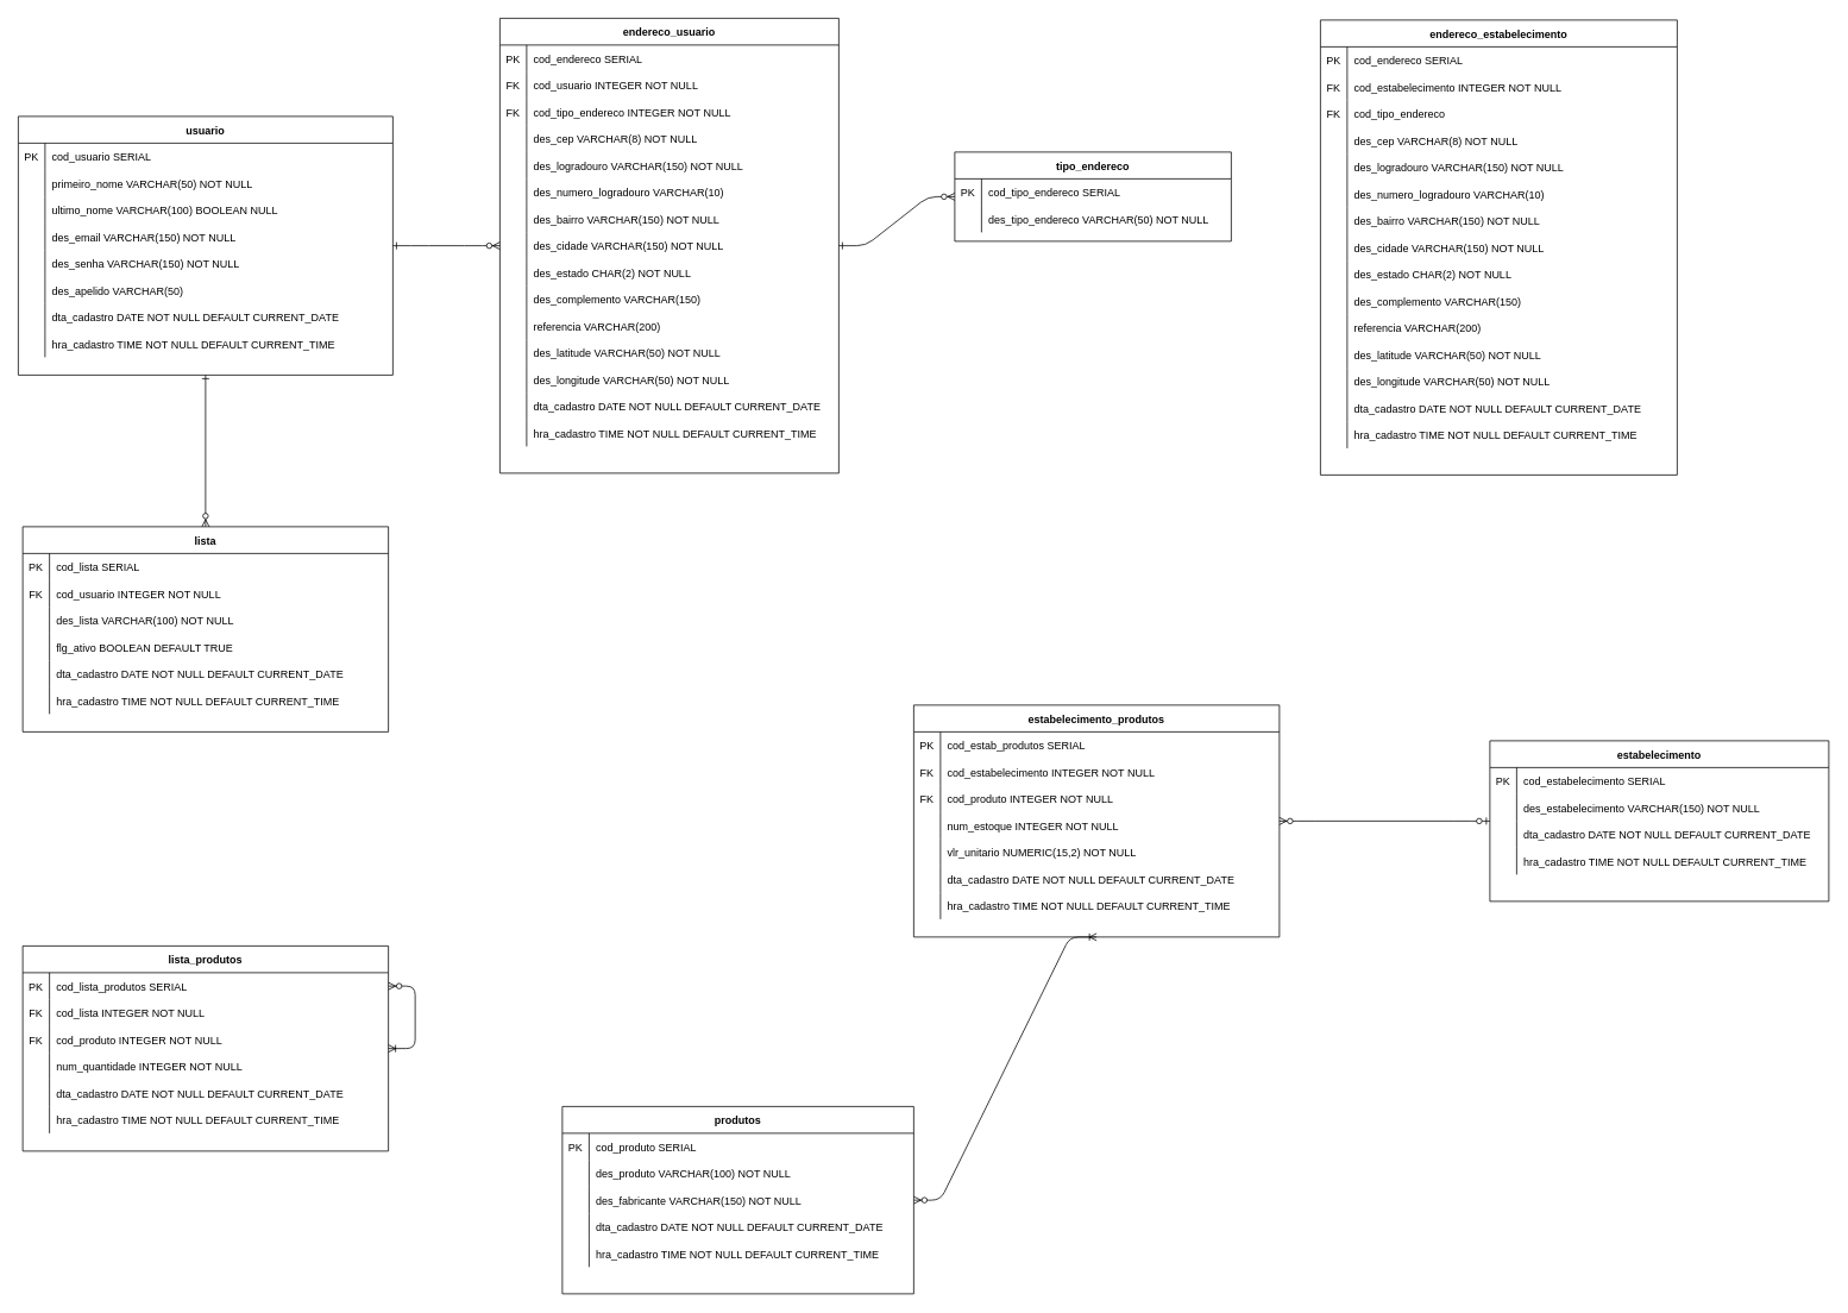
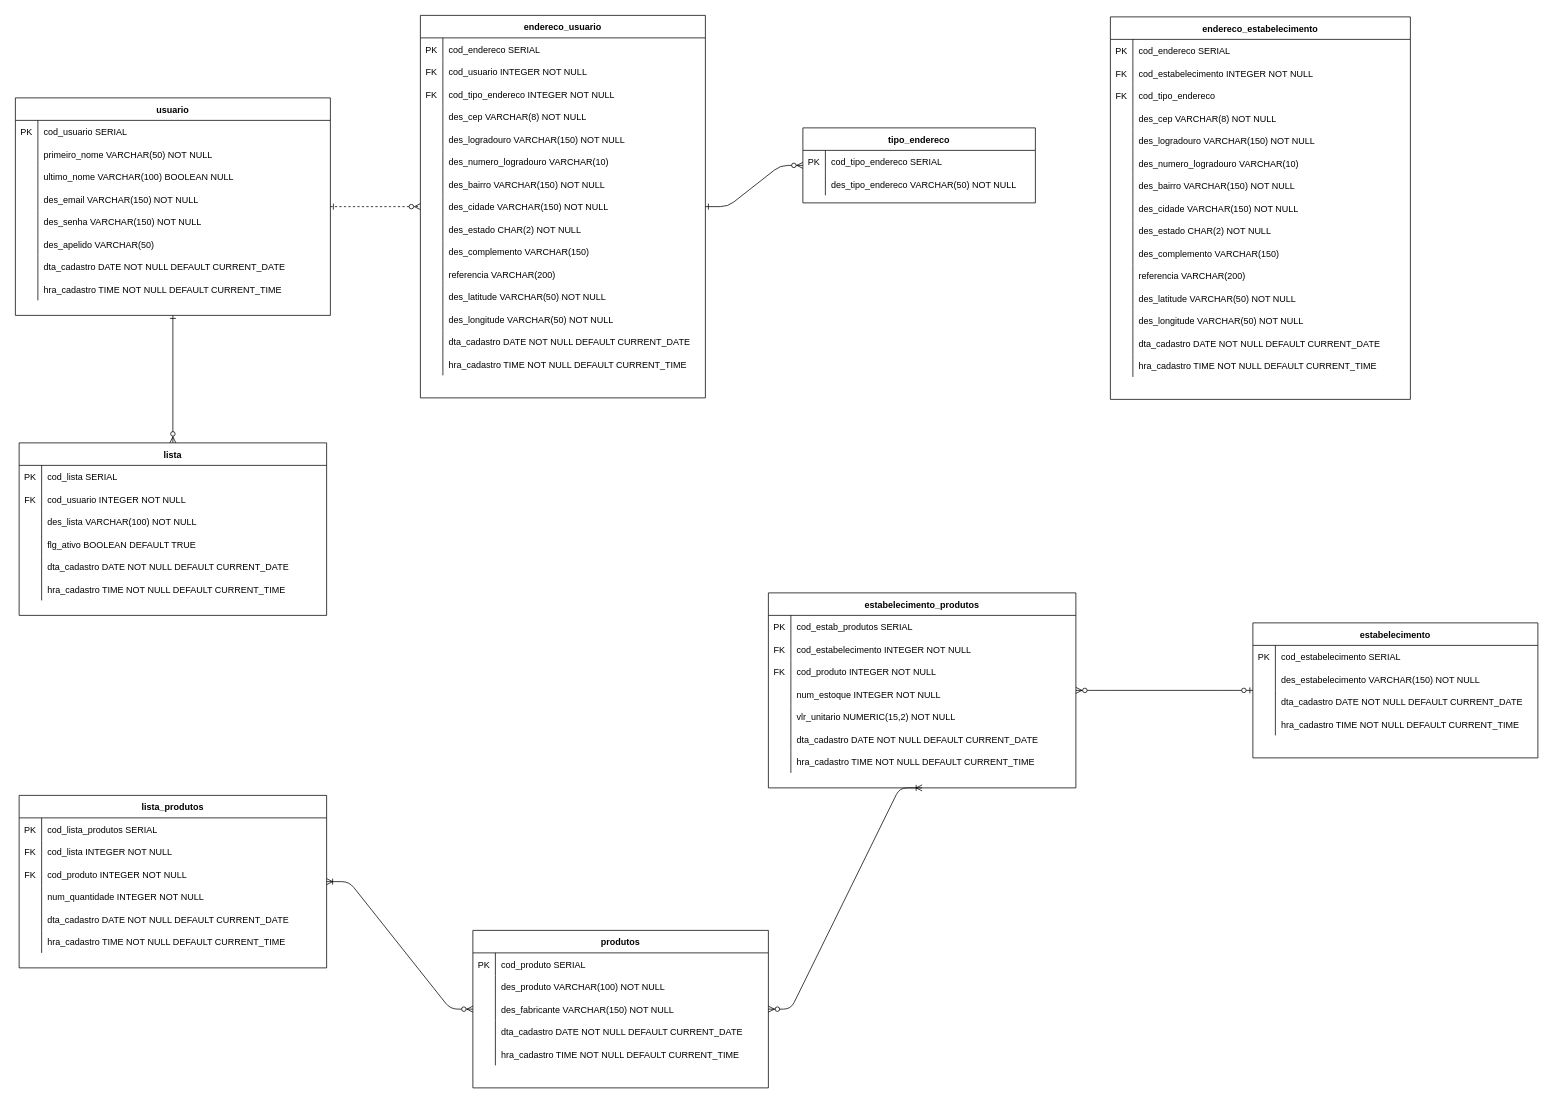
- <mxCell id="82" value="" style="edgeStyle=entityRelationEdgeStyle;endArrow=ERzeroToMany;startArrow=ERone;endFill=1;startFill=0;" parent="1" source="3" target="28" edge="1"><mxGeometry width="100" height="100" relative="1" as="geometry"><mxPoint x="530" y="520" as="sourcePoint" /><mxPoint x="530" y="710" as="targetPoint" /></mxGeometry></mxCell>
+ <mxCell id="82" value="" style="edgeStyle=entityRelationEdgeStyle;endArrow=ERzeroToMany;startArrow=ERone;endFill=1;startFill=0;dashed=1;" parent="1" source="3" target="28" edge="1"><mxGeometry width="100" height="100" relative="1" as="geometry"><mxPoint x="530" y="520" as="sourcePoint" /><mxPoint x="530" y="710" as="targetPoint" /></mxGeometry></mxCell>
- <mxCell id="132" value="" style="edgeStyle=entityRelationEdgeStyle;endArrow=ERzeroToMany;startArrow=ERoneToMany;endFill=1;startFill=0;" parent="1" source="179" target="182" edge="1"><mxGeometry width="100" height="100" relative="1" as="geometry"><mxPoint x="870" y="1010" as="sourcePoint" /><mxPoint x="1580" y="910" as="targetPoint" /></mxGeometry></mxCell>
+ <mxCell id="132" value="" style="edgeStyle=entityRelationEdgeStyle;endArrow=ERzeroToMany;startArrow=ERoneToMany;endFill=1;startFill=0;" parent="1" source="179" target="96" edge="1"><mxGeometry width="100" height="100" relative="1" as="geometry"><mxPoint x="870" y="1010" as="sourcePoint" /><mxPoint x="1580" y="910" as="targetPoint" /></mxGeometry></mxCell>
